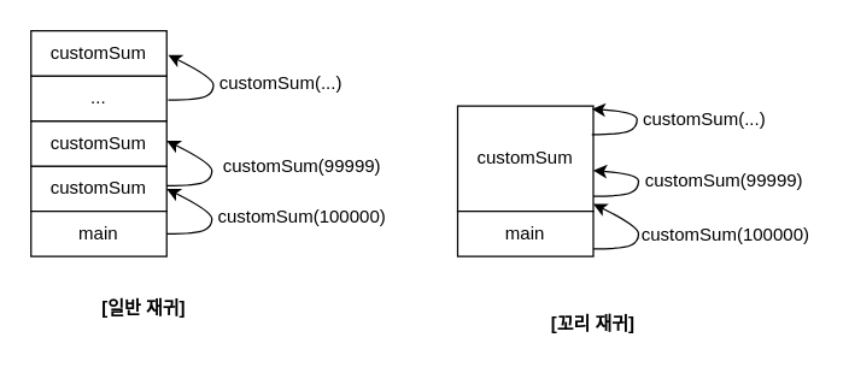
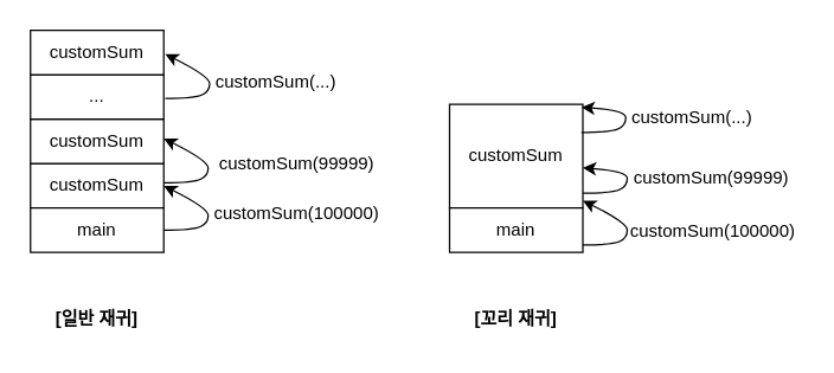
- <mxCell id="21" value="&lt;span&gt;[일반 재귀]&lt;/span&gt;" style="text;html=1;align=center;verticalAlign=middle;whiteSpace=wrap;rounded=0;fontStyle=1" vertex="1" parent="1"><mxGeometry x="65" y="190" width="60" height="30" as="geometry" /></mxCell>
+ <mxCell id="21" value="&lt;span&gt;[일반 재귀]&lt;/span&gt;" style="text;html=1;align=center;verticalAlign=middle;whiteSpace=wrap;rounded=0;fontStyle=1" vertex="1" parent="1"><mxGeometry x="35" y="200" width="60" height="30" as="geometry" /></mxCell>
- <mxCell id="22" value="&lt;span&gt;[꼬리 재귀]&lt;/span&gt;" style="text;html=1;align=center;verticalAlign=middle;whiteSpace=wrap;rounded=0;fontStyle=1" vertex="1" parent="1"><mxGeometry x="363" y="200" width="60" height="30" as="geometry" /></mxCell>
+ <mxCell id="22" value="&lt;span&gt;[꼬리 재귀]&lt;/span&gt;" style="text;html=1;align=center;verticalAlign=middle;whiteSpace=wrap;rounded=0;fontStyle=1" vertex="1" parent="1"><mxGeometry x="318" y="200" width="60" height="30" as="geometry" /></mxCell>
